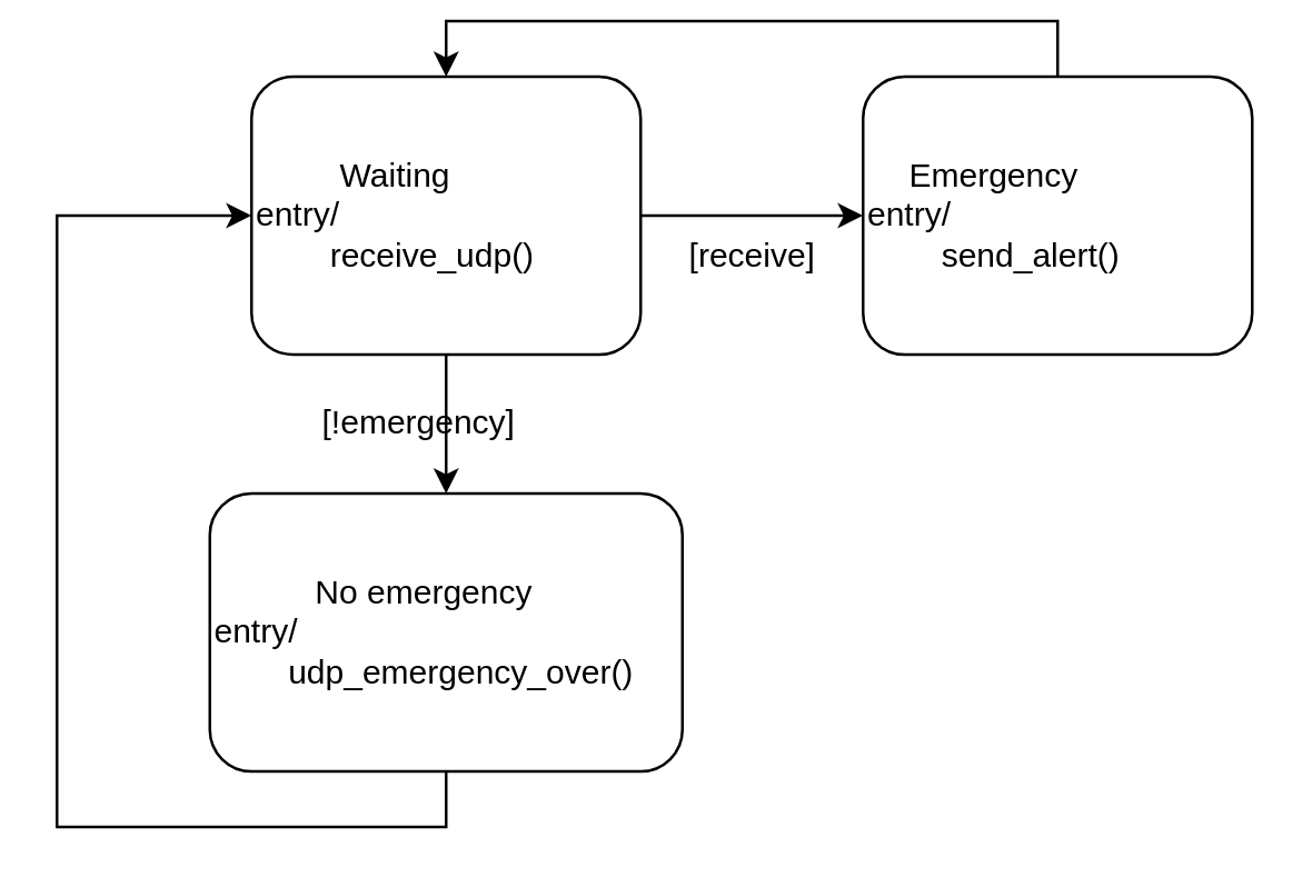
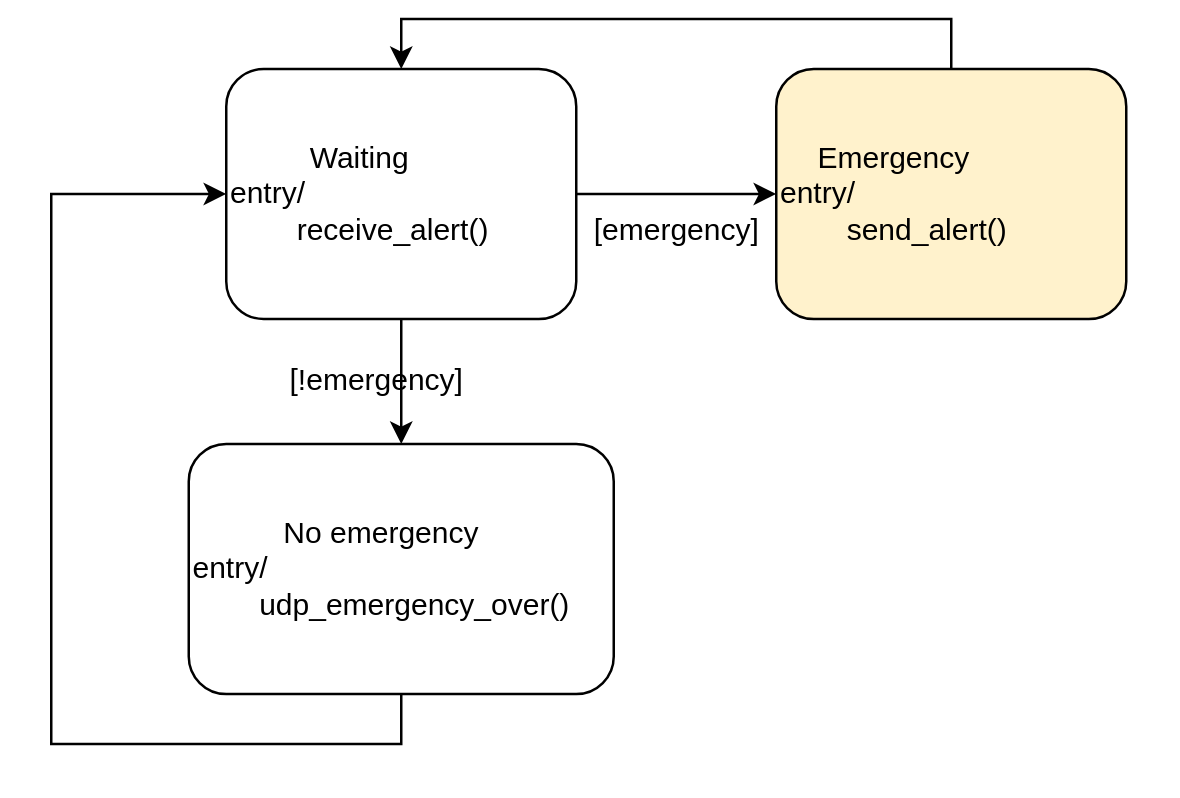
- <mxCell id="4" value="&lt;div align=&quot;center&quot;&gt;Waiting&lt;/div&gt;&lt;div align=&quot;left&quot;&gt;entry/&lt;/div&gt;&lt;div align=&quot;left&quot;&gt;&lt;span style=&quot;white-space: pre;&quot;&gt;&#09;&lt;/span&gt;receive_udp()&lt;br&gt;&lt;/div&gt;" style="rounded=1;whiteSpace=wrap;html=1;align=left;" vertex="1" parent="1"><mxGeometry x="90" y="20" width="140" height="100" as="geometry" /></mxCell>
+ <mxCell id="4" value="&lt;div align=&quot;center&quot;&gt;Waiting&lt;/div&gt;&lt;div align=&quot;left&quot;&gt;entry/&lt;/div&gt;&lt;div align=&quot;left&quot;&gt;&lt;span style=&quot;white-space: pre;&quot;&gt;&#09;&lt;/span&gt;receive_alert()&lt;br&gt;&lt;/div&gt;" style="rounded=1;whiteSpace=wrap;html=1;align=left;" vertex="1" parent="1"><mxGeometry x="90" y="20" width="140" height="100" as="geometry" /></mxCell>
- <mxCell id="8" value="&lt;div align=&quot;center&quot;&gt;Emergency&lt;/div&gt;&lt;div align=&quot;left&quot;&gt;entry/&lt;/div&gt;&lt;div align=&quot;left&quot;&gt;&lt;span style=&quot;white-space: pre;&quot;&gt;&#09;send_alert&lt;/span&gt;()&lt;br&gt;&lt;/div&gt;" style="rounded=1;whiteSpace=wrap;html=1;align=left;" vertex="1" parent="1"><mxGeometry x="310" y="20" width="140" height="100" as="geometry" /></mxCell>
+ <mxCell id="8" value="&lt;div align=&quot;center&quot;&gt;Emergency&lt;/div&gt;&lt;div align=&quot;left&quot;&gt;entry/&lt;/div&gt;&lt;div align=&quot;left&quot;&gt;&lt;span style=&quot;white-space: pre;&quot;&gt;&#09;send_alert&lt;/span&gt;()&lt;br&gt;&lt;/div&gt;" style="rounded=1;whiteSpace=wrap;html=1;align=left;fillColor=#fff2cc;" vertex="1" parent="1"><mxGeometry x="310" y="20" width="140" height="100" as="geometry" /></mxCell>
- <mxCell id="9" value="[receive]" style="text;html=1;align=center;verticalAlign=middle;resizable=0;points=[];autosize=1;strokeColor=none;fillColor=none;" vertex="1" parent="1"><mxGeometry x="225" y="70" width="90" height="30" as="geometry" /></mxCell>
+ <mxCell id="9" value="[emergency]" style="text;html=1;align=center;verticalAlign=middle;resizable=0;points=[];autosize=1;strokeColor=none;fillColor=none;" vertex="1" parent="1"><mxGeometry x="225" y="70" width="90" height="30" as="geometry" /></mxCell>
